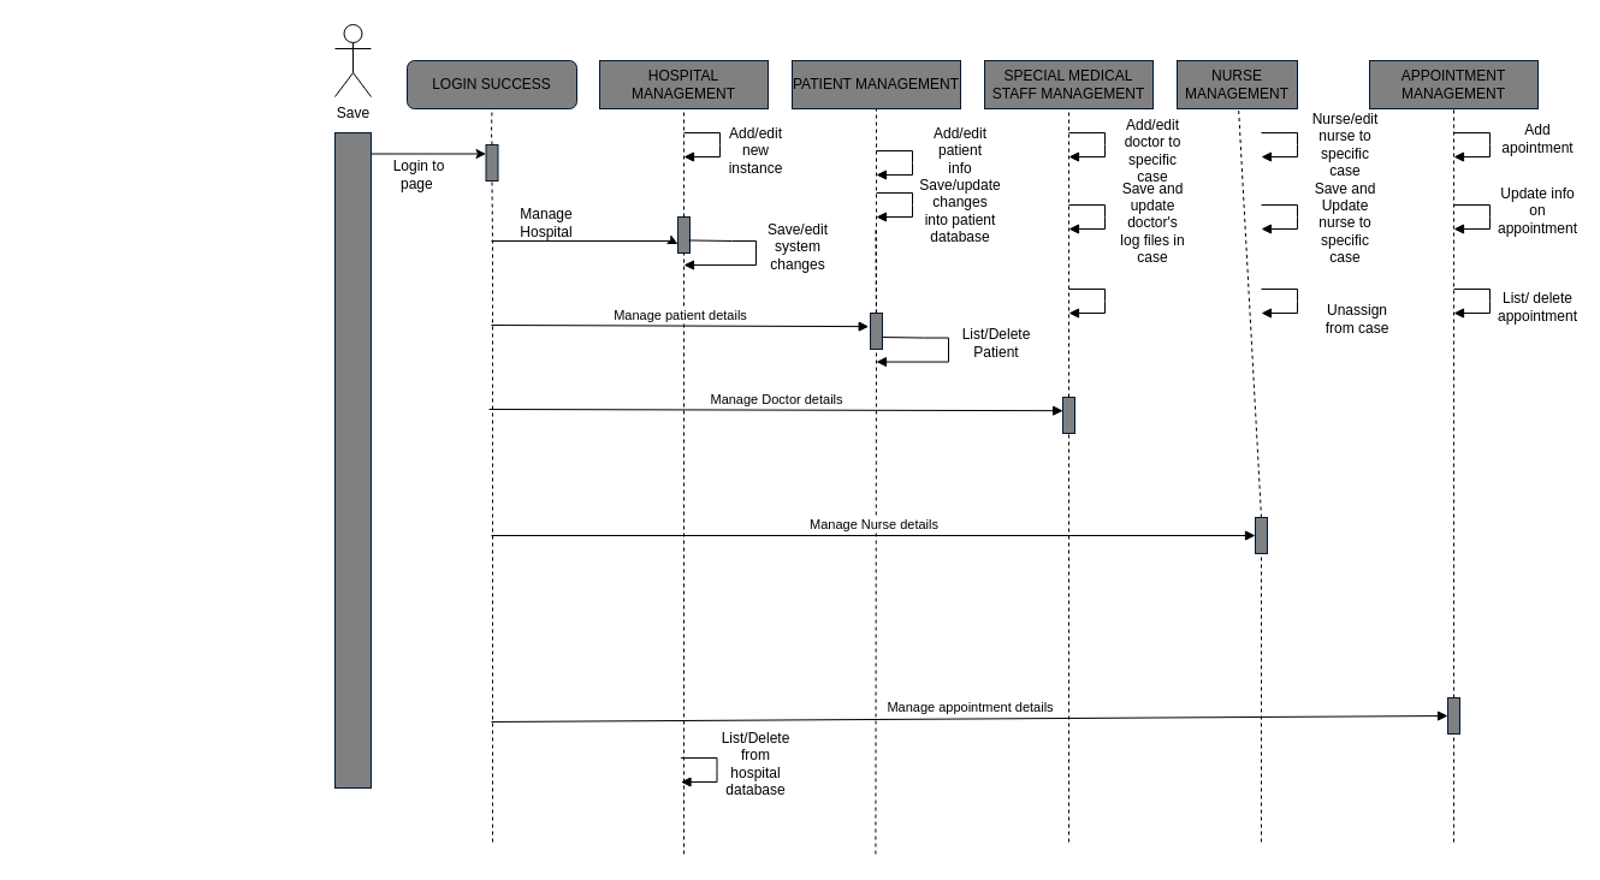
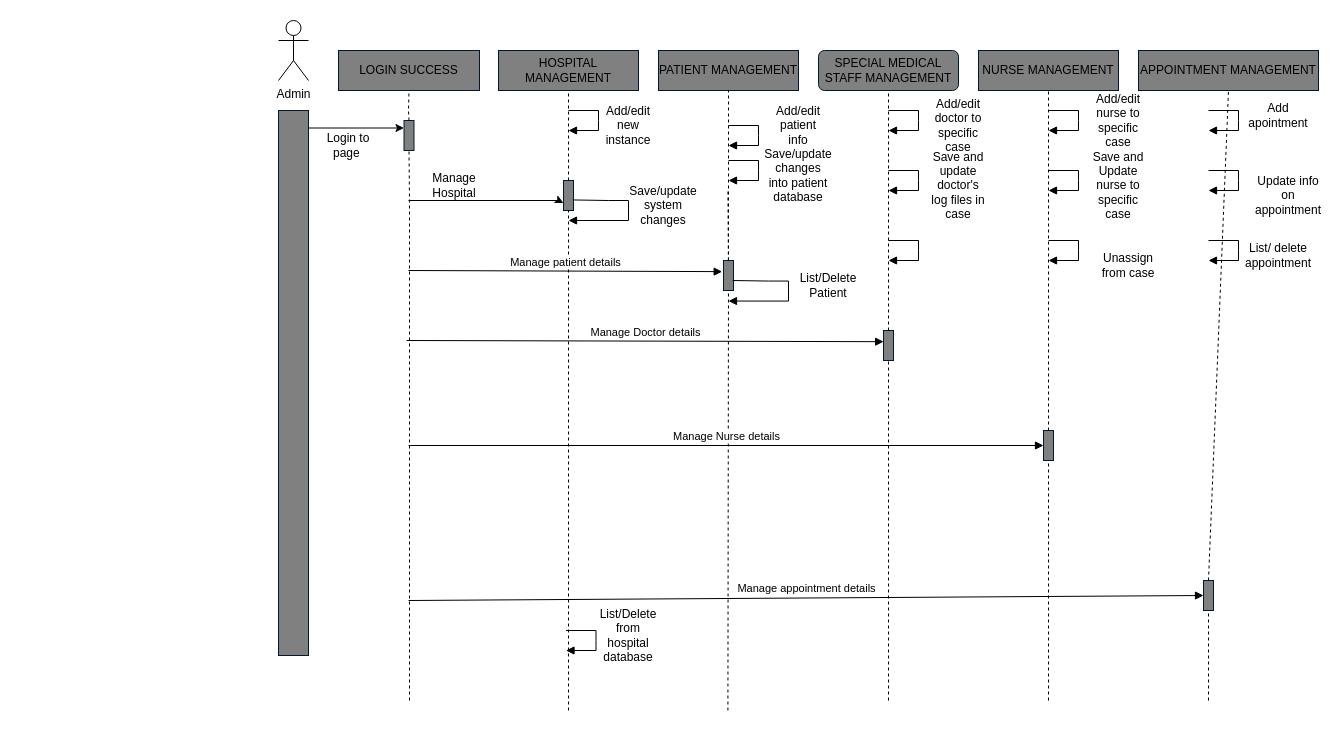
- <mxCell id="3" value="LOGIN SUCCESS" style="whiteSpace=wrap;html=1;strokeColor=#001933;fillColor=#808080;rounded=1;" vertex="1" parent="1"><mxGeometry x="338" y="50" width="141" height="40" as="geometry" /></mxCell>
+ <mxCell id="3" value="LOGIN SUCCESS" style="rounded=0;whiteSpace=wrap;html=1;strokeColor=#001933;fillColor=#808080;" vertex="1" parent="1"><mxGeometry x="338" y="50" width="141" height="40" as="geometry" /></mxCell>
- <mxCell id="4" value="SPECIAL MEDICAL STAFF MANAGEMENT" style="rounded=0;whiteSpace=wrap;html=1;strokeColor=#001933;fillColor=#808080;" vertex="1" parent="1"><mxGeometry x="818" y="50" width="140" height="40" as="geometry" /></mxCell>
+ <mxCell id="4" value="SPECIAL MEDICAL STAFF MANAGEMENT" style="whiteSpace=wrap;html=1;strokeColor=#001933;fillColor=#808080;rounded=1;" vertex="1" parent="1"><mxGeometry x="818" y="50" width="140" height="40" as="geometry" /></mxCell>
- <mxCell id="8" value="NURSE MANAGEMENT" style="rounded=0;whiteSpace=wrap;html=1;strokeColor=#001933;fillColor=#808080;" vertex="1" parent="1"><mxGeometry x="978" y="50" width="100" height="40" as="geometry" /></mxCell>
+ <mxCell id="8" value="NURSE MANAGEMENT" style="rounded=0;whiteSpace=wrap;html=1;strokeColor=#001933;fillColor=#808080;" vertex="1" parent="1"><mxGeometry x="978" y="50" width="140" height="40" as="geometry" /></mxCell>
- <mxCell id="7" value="APPOINTMENT MANAGEMENT" style="rounded=0;whiteSpace=wrap;html=1;strokeColor=#001933;fillColor=#808080;" vertex="1" parent="1"><mxGeometry x="1138" y="50" width="140" height="40" as="geometry" /></mxCell>
+ <mxCell id="7" value="APPOINTMENT MANAGEMENT" style="rounded=0;whiteSpace=wrap;html=1;strokeColor=#001933;fillColor=#808080;" vertex="1" parent="1"><mxGeometry x="1138" y="50" width="180" height="40" as="geometry" /></mxCell>
- <mxCell id="2" value="Save&lt;br&gt;" style="shape=umlActor;verticalLabelPosition=bottom;verticalAlign=top;html=1;outlineConnect=0;" vertex="1" parent="1"><mxGeometry x="278" y="20" width="30" height="60" as="geometry" /></mxCell>
+ <mxCell id="2" value="Admin&lt;br&gt;" style="shape=umlActor;verticalLabelPosition=bottom;verticalAlign=top;html=1;outlineConnect=0;" vertex="1" parent="1"><mxGeometry x="278" y="20" width="30" height="60" as="geometry" /></mxCell>
- <mxCell id="59" value="Nurse/edit nurse to specific case" style="text;html=1;strokeColor=none;fillColor=none;align=center;verticalAlign=middle;whiteSpace=wrap;rounded=0;" vertex="1" parent="1"><mxGeometry x="1088" y="100" width="60" height="40" as="geometry" /></mxCell>
+ <mxCell id="59" value="Add/edit nurse to specific case" style="text;html=1;strokeColor=none;fillColor=none;align=center;verticalAlign=middle;whiteSpace=wrap;rounded=0;" vertex="1" parent="1"><mxGeometry x="1088" y="100" width="60" height="40" as="geometry" /></mxCell>
- <mxCell id="63" value="Update info on appointment" style="text;html=1;strokeColor=none;fillColor=none;align=center;verticalAlign=middle;whiteSpace=wrap;rounded=0;" vertex="1" parent="1"><mxGeometry x="1248" y="160" width="60" height="30" as="geometry" /></mxCell>
+ <mxCell id="63" value="Update info on appointment" style="text;html=1;strokeColor=none;fillColor=none;align=center;verticalAlign=middle;whiteSpace=wrap;rounded=0;" vertex="1" parent="1"><mxGeometry x="1258" y="180" width="60" height="30" as="geometry" /></mxCell>
- <mxCell id="52" value="Save/edit system changes" style="text;html=1;strokeColor=none;fillColor=none;align=center;verticalAlign=middle;whiteSpace=wrap;rounded=0;" vertex="1" parent="1"><mxGeometry x="633" y="190" width="60" height="30" as="geometry" /></mxCell>
+ <mxCell id="52" value="Save/update system changes" style="text;html=1;strokeColor=none;fillColor=none;align=center;verticalAlign=middle;whiteSpace=wrap;rounded=0;" vertex="1" parent="1"><mxGeometry x="633" y="190" width="60" height="30" as="geometry" /></mxCell>
